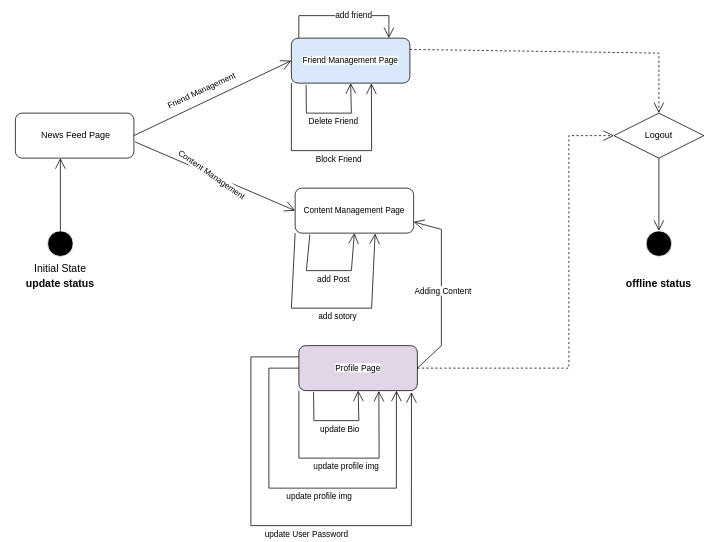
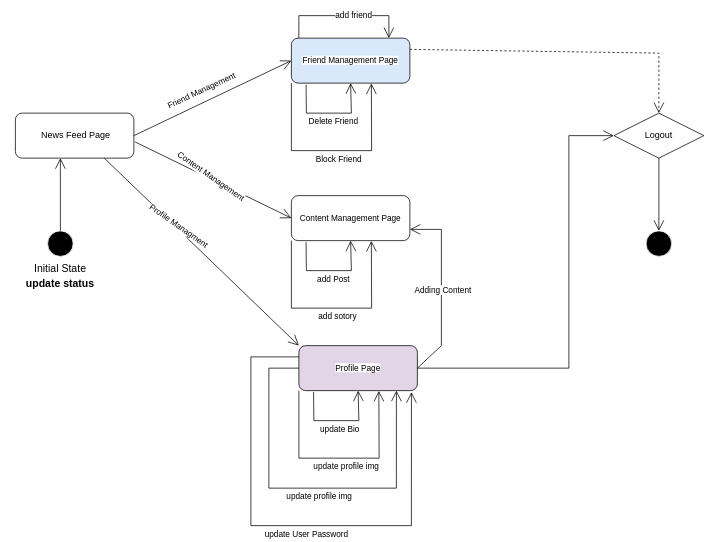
- <mxCell id="20" value="&lt;span style=&quot;font-size: 11px; text-wrap: nowrap; background-color: rgb(255, 255, 255);&quot;&gt;Content Management Page&lt;/span&gt;" style="rounded=1;whiteSpace=wrap;html=1;" parent="1" vertex="1"><mxGeometry x="393" y="250" width="158" height="60" as="geometry" /></mxCell>
+ <mxCell id="20" value="&lt;span style=&quot;font-size: 11px; text-wrap: nowrap; background-color: rgb(255, 255, 255);&quot;&gt;Content Management Page&lt;/span&gt;" style="rounded=1;whiteSpace=wrap;html=1;" parent="1" vertex="1"><mxGeometry x="388" y="260" width="158" height="60" as="geometry" /></mxCell>
+ <mxCell id="34" value="" style="endArrow=open;endFill=1;endSize=12;html=1;rounded=0;entryX=0;entryY=0;entryDx=0;entryDy=0;exitX=0.75;exitY=1;exitDx=0;exitDy=0;" parent="1" source="5" target="27" edge="1"><mxGeometry width="160" relative="1" as="geometry"><mxPoint x="158" y="250" as="sourcePoint" /><mxPoint x="366" y="352" as="targetPoint" /></mxGeometry></mxCell>
+ <mxCell id="35" value="Profile Managment" style="edgeLabel;html=1;align=center;verticalAlign=middle;resizable=0;points=[];rotation=35;" parent="34" vertex="1" connectable="0"><mxGeometry x="-0.551" y="1" relative="1" as="geometry"><mxPoint x="40" y="34" as="offset" /></mxGeometry></mxCell>
- <mxCell id="8" value="&lt;b&gt;&lt;font style=&quot;font-size: 14px;&quot;&gt;offline status&lt;/font&gt;&lt;/b&gt;" style="text;html=1;align=center;verticalAlign=middle;whiteSpace=wrap;rounded=0;" parent="1" vertex="1"><mxGeometry x="818" y="362" width="120" height="30" as="geometry" /></mxCell>
- <mxCell id="37" value="" style="endArrow=open;endFill=1;endSize=12;html=1;rounded=0;exitX=1;exitY=0.5;exitDx=0;exitDy=0;entryX=0;entryY=0.5;entryDx=0;entryDy=0;dashed=1;" parent="1" source="27" target="9" edge="1"><mxGeometry width="160" relative="1" as="geometry"><mxPoint x="678" y="520" as="sourcePoint" /><mxPoint x="678" y="423" as="targetPoint" /><Array as="points"><mxPoint x="758" y="490" /><mxPoint x="758" y="180" /></Array></mxGeometry></mxCell>
+ <mxCell id="37" value="" style="endArrow=open;endFill=1;endSize=12;html=1;rounded=0;exitX=1;exitY=0.5;exitDx=0;exitDy=0;entryX=0;entryY=0.5;entryDx=0;entryDy=0;" parent="1" source="27" target="9" edge="1"><mxGeometry width="160" relative="1" as="geometry"><mxPoint x="678" y="520" as="sourcePoint" /><mxPoint x="678" y="423" as="targetPoint" /><Array as="points"><mxPoint x="758" y="490" /><mxPoint x="758" y="180" /></Array></mxGeometry></mxCell>
